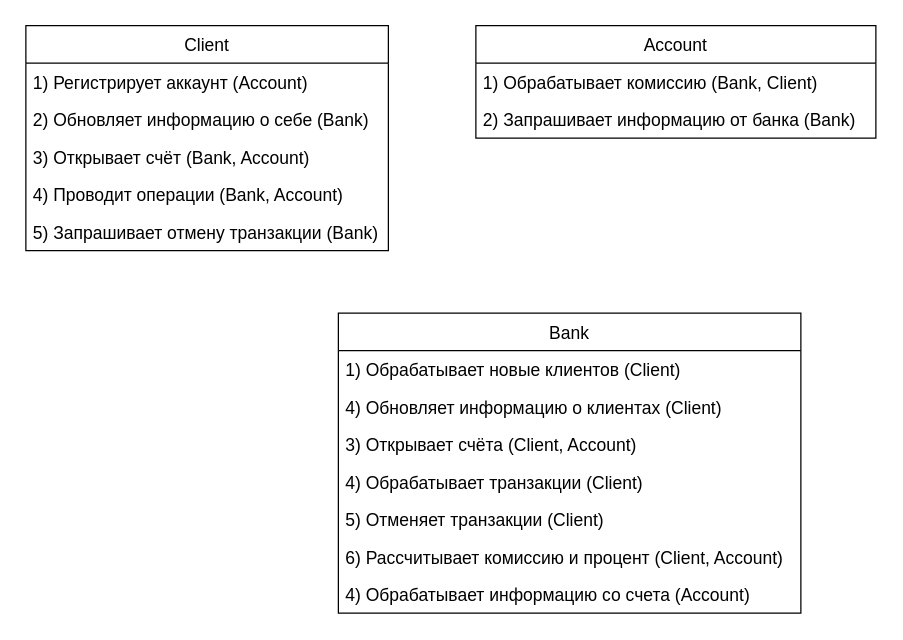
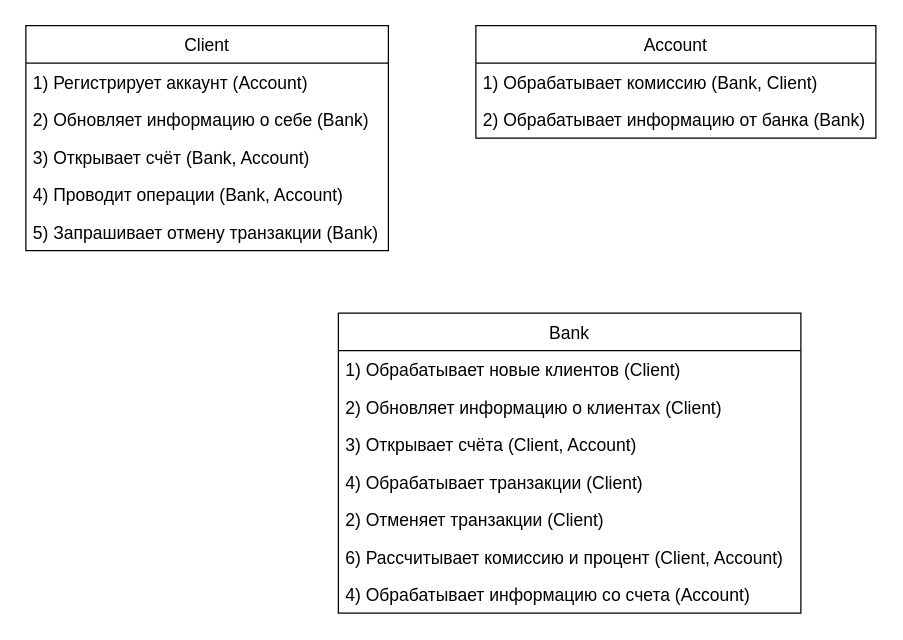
- <mxCell id="18" value="2) Запрашивает информацию от банка (Bank)" style="text;strokeColor=none;fillColor=none;align=left;verticalAlign=middle;spacingLeft=4;spacingRight=4;overflow=hidden;points=[[0,0.5],[1,0.5]];portConstraint=eastwest;rotatable=0;fontSize=14;" parent="16" vertex="1"><mxGeometry y="60" width="320" height="30" as="geometry" /></mxCell>
+ <mxCell id="18" value="2) Обрабатывает информацию от банка (Bank)" style="text;strokeColor=none;fillColor=none;align=left;verticalAlign=middle;spacingLeft=4;spacingRight=4;overflow=hidden;points=[[0,0.5],[1,0.5]];portConstraint=eastwest;rotatable=0;fontSize=14;" parent="16" vertex="1"><mxGeometry y="60" width="320" height="30" as="geometry" /></mxCell>
- <mxCell id="10" value="4) Обновляет информацию о клиентах (Client)" style="text;strokeColor=none;fillColor=none;align=left;verticalAlign=middle;spacingLeft=4;spacingRight=4;overflow=hidden;points=[[0,0.5],[1,0.5]];portConstraint=eastwest;rotatable=0;fontSize=14;" parent="8" vertex="1"><mxGeometry y="60" width="370" height="30" as="geometry" /></mxCell>
+ <mxCell id="10" value="2) Обновляет информацию о клиентах (Client)" style="text;strokeColor=none;fillColor=none;align=left;verticalAlign=middle;spacingLeft=4;spacingRight=4;overflow=hidden;points=[[0,0.5],[1,0.5]];portConstraint=eastwest;rotatable=0;fontSize=14;" parent="8" vertex="1"><mxGeometry y="60" width="370" height="30" as="geometry" /></mxCell>
- <mxCell id="13" value="5) Отменяет транзакции (Client)" style="text;strokeColor=none;fillColor=none;align=left;verticalAlign=middle;spacingLeft=4;spacingRight=4;overflow=hidden;points=[[0,0.5],[1,0.5]];portConstraint=eastwest;rotatable=0;fontSize=14;" parent="8" vertex="1"><mxGeometry y="150" width="370" height="30" as="geometry" /></mxCell>
+ <mxCell id="13" value="2) Отменяет транзакции (Client)" style="text;strokeColor=none;fillColor=none;align=left;verticalAlign=middle;spacingLeft=4;spacingRight=4;overflow=hidden;points=[[0,0.5],[1,0.5]];portConstraint=eastwest;rotatable=0;fontSize=14;" parent="8" vertex="1"><mxGeometry y="150" width="370" height="30" as="geometry" /></mxCell>
